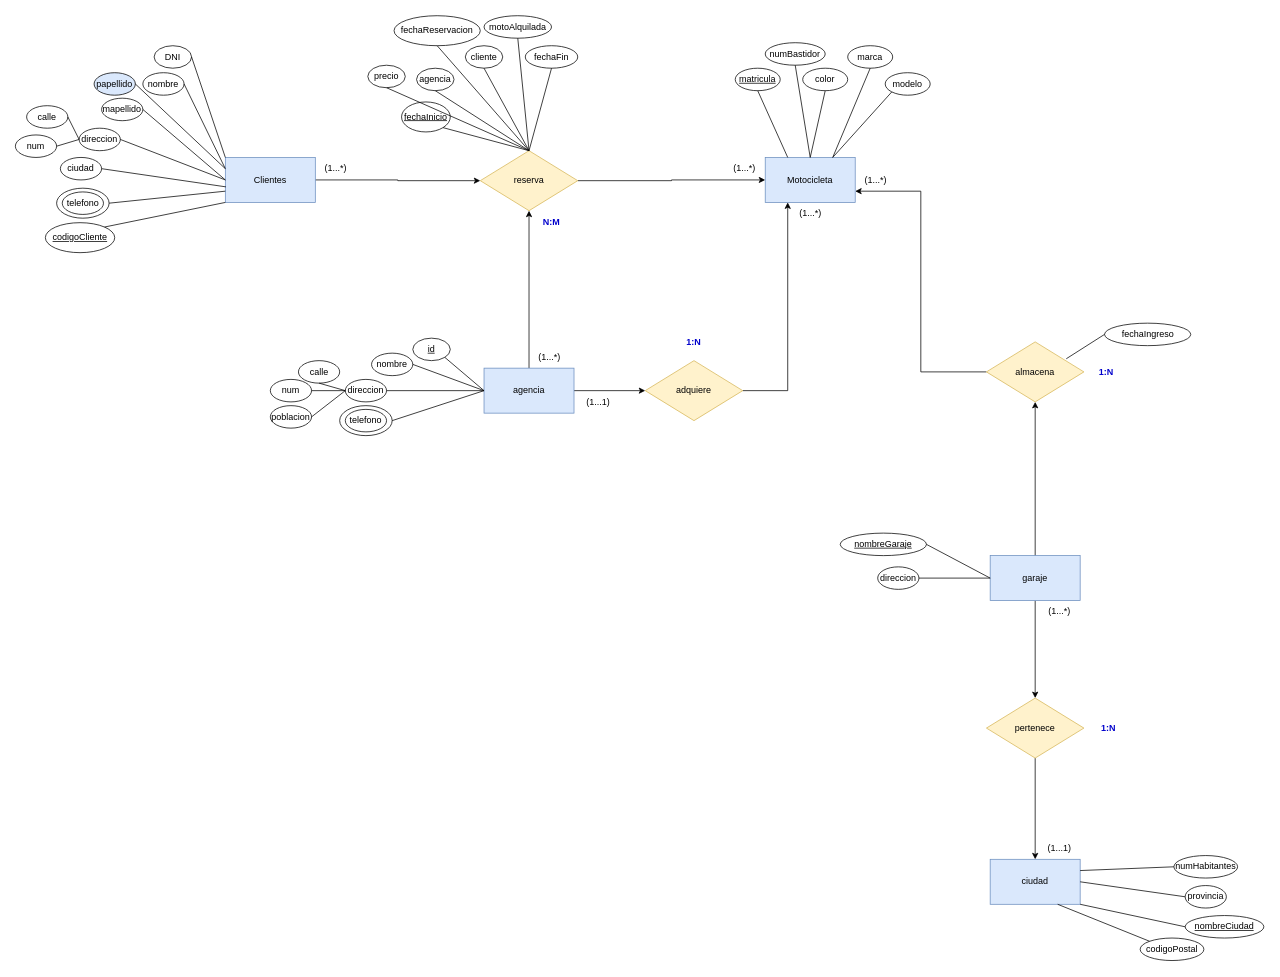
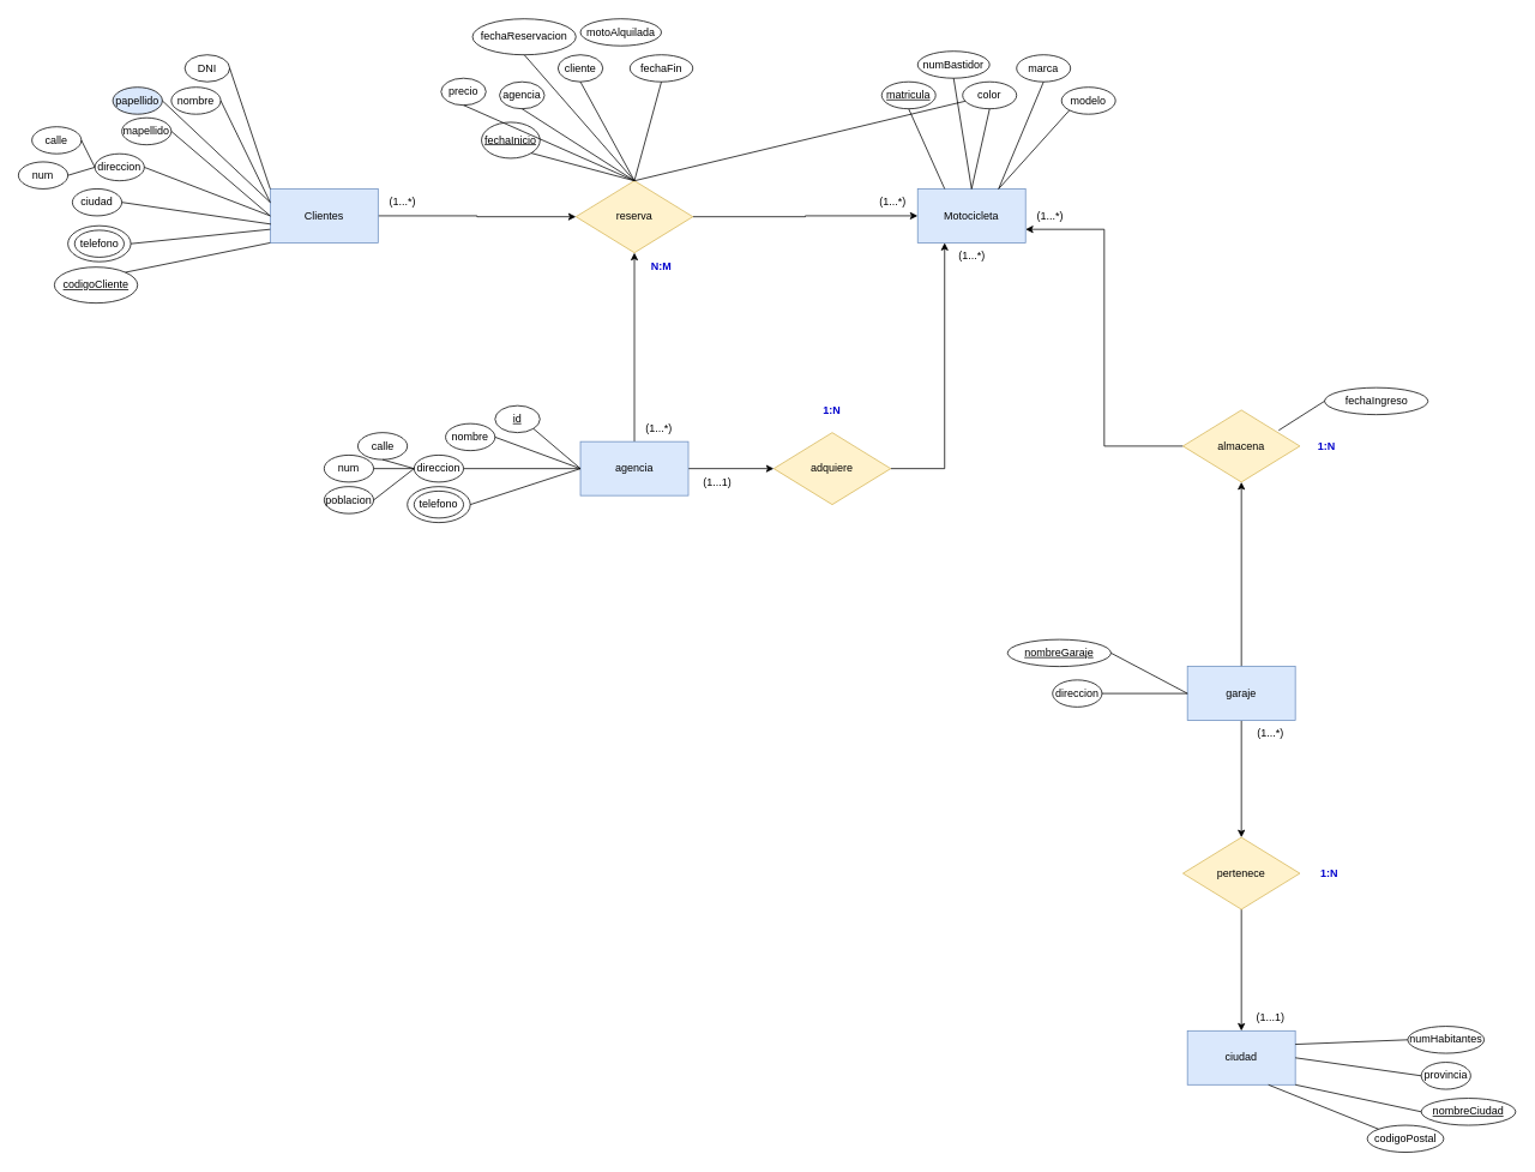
- <mxCell id="45" value="" style="endArrow=none;html=1;rounded=0;entryX=0.5;entryY=1;entryDx=0;entryDy=0;exitX=0.5;exitY=0;exitDx=0;exitDy=0;" parent="1" source="5" target="38" edge="1"><mxGeometry width="50" height="50" relative="1" as="geometry"><mxPoint x="715" y="210" as="sourcePoint" /><mxPoint x="783" y="45" as="targetPoint" /></mxGeometry></mxCell>
+ <mxCell id="45" value="" style="endArrow=none;html=1;rounded=0;exitX=0.5;exitY=0;exitDx=0;exitDy=0;" parent="1" source="5" target="30" edge="1"><mxGeometry width="50" height="50" relative="1" as="geometry"><mxPoint x="715" y="210" as="sourcePoint" /><mxPoint x="783" y="45" as="targetPoint" /></mxGeometry></mxCell>
